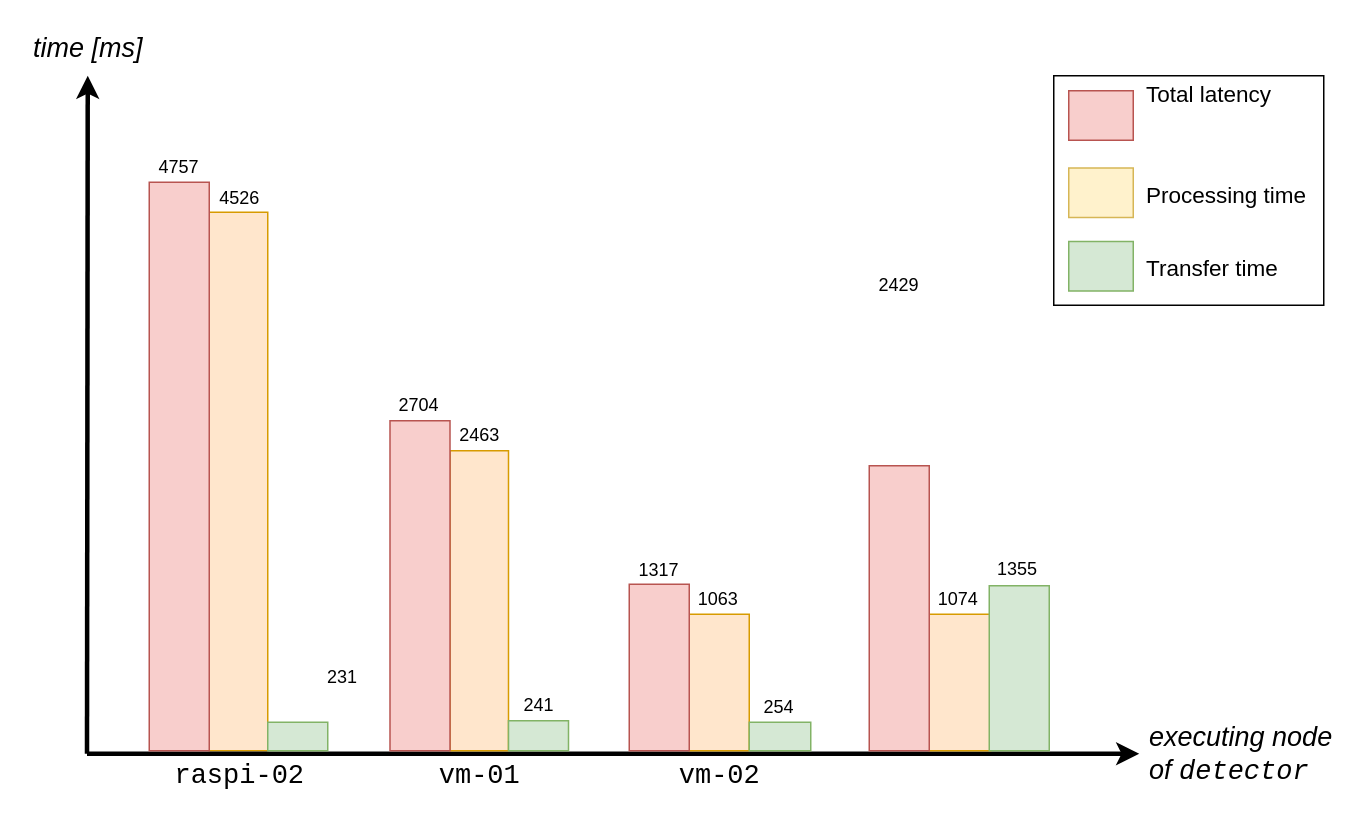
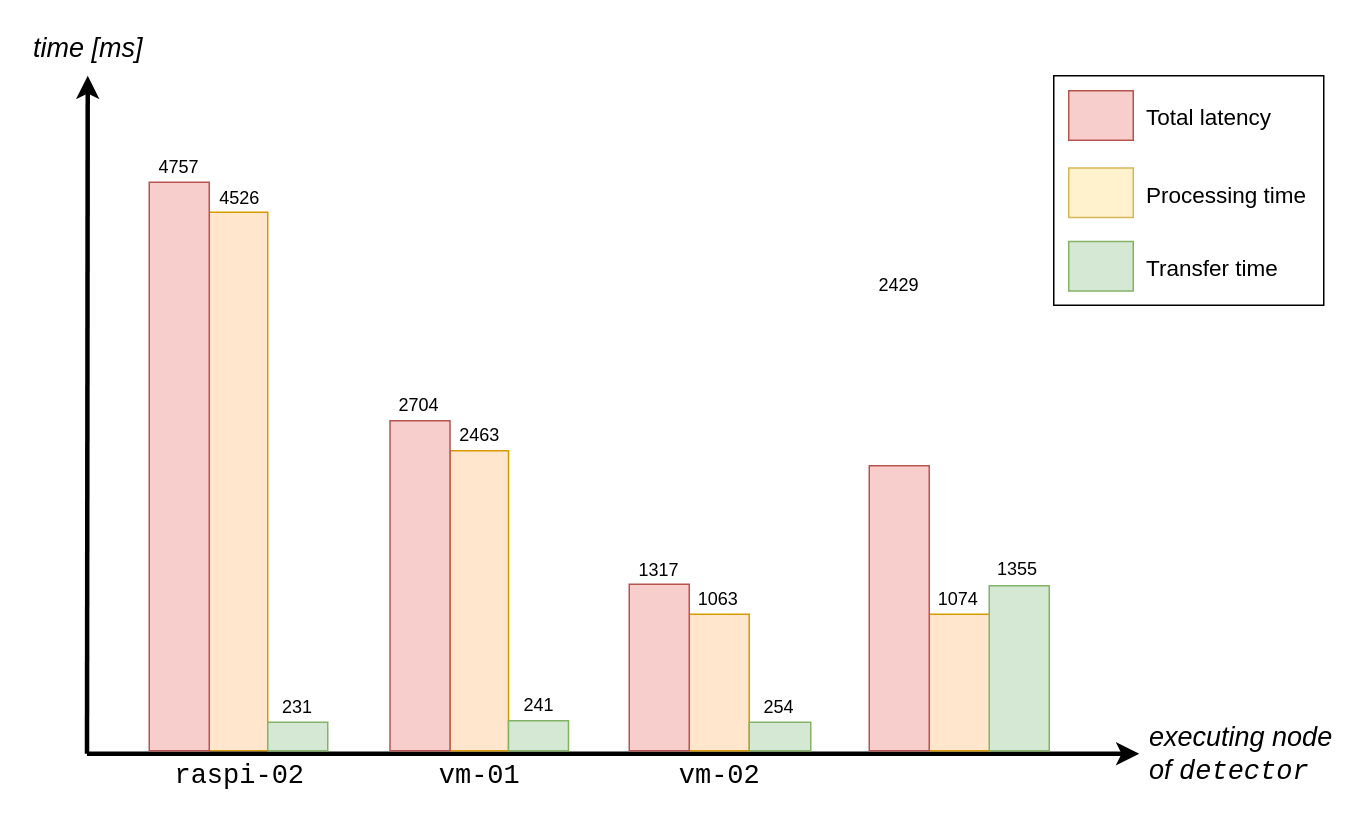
- <mxCell id="18" value="Total latency" style="text;spacingTop=-5;html=1;fontColor=#000000;fontSize=15;" parent="12" vertex="1"><mxGeometry x="60" y="2" width="100" height="20" as="geometry" /></mxCell>
+ <mxCell id="18" value="Total latency" style="text;spacingTop=-5;html=1;fontColor=#000000;fontSize=15;" parent="12" vertex="1"><mxGeometry x="60" y="17" width="100" height="20" as="geometry" /></mxCell>
- <mxCell id="20" value="231" style="text;html=1;strokeColor=none;fillColor=none;align=center;verticalAlign=middle;whiteSpace=wrap;rounded=0;fontFamily=Helvetica;" parent="1" vertex="1"><mxGeometry x="208" y="440.5" width="40" height="20" as="geometry" /></mxCell>
+ <mxCell id="20" value="231" style="text;html=1;strokeColor=none;fillColor=none;align=center;verticalAlign=middle;whiteSpace=wrap;rounded=0;fontFamily=Helvetica;" parent="1" vertex="1"><mxGeometry x="178" y="460.5" width="40" height="20" as="geometry" /></mxCell>
